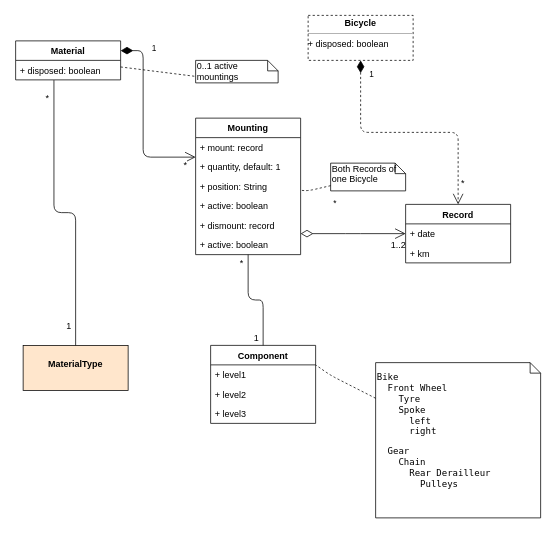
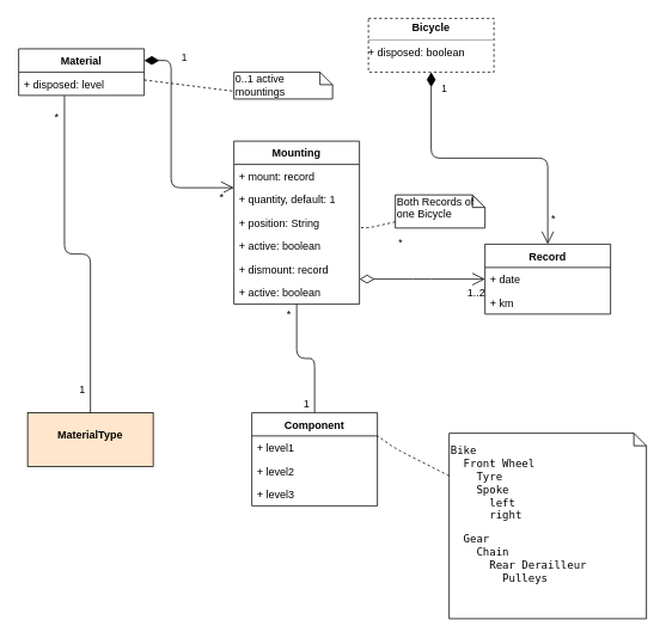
- <mxCell id="35" value="+ disposed: boolean" style="text;strokeColor=none;fillColor=none;align=left;verticalAlign=top;spacingLeft=4;spacingRight=4;overflow=hidden;rotatable=0;points=[[0,0.5],[1,0.5]];portConstraint=eastwest;" vertex="1" parent="34"><mxGeometry y="26" width="140" height="26" as="geometry" /></mxCell>
+ <mxCell id="35" value="+ disposed: level" style="text;strokeColor=none;fillColor=none;align=left;verticalAlign=top;spacingLeft=4;spacingRight=4;overflow=hidden;rotatable=0;points=[[0,0.5],[1,0.5]];portConstraint=eastwest;" vertex="1" parent="34"><mxGeometry y="26" width="140" height="26" as="geometry" /></mxCell>
- <mxCell id="2" value="1" style="endArrow=open;html=1;endSize=12;startArrow=diamondThin;startSize=14;startFill=1;edgeStyle=orthogonalEdgeStyle;align=left;verticalAlign=bottom;exitX=0.5;exitY=1;exitDx=0;exitDy=0;dashed=1;" parent="1" source="4" target="17" edge="1"><mxGeometry x="-0.832" y="10" relative="1" as="geometry"><mxPoint x="200" y="370" as="sourcePoint" /><mxPoint x="360" y="370" as="targetPoint" /><mxPoint as="offset" /></mxGeometry></mxCell>
+ <mxCell id="2" value="1" style="endArrow=open;html=1;endSize=12;startArrow=diamondThin;startSize=14;startFill=1;edgeStyle=orthogonalEdgeStyle;align=left;verticalAlign=bottom;exitX=0.5;exitY=1;exitDx=0;exitDy=0;" parent="1" source="4" target="17" edge="1"><mxGeometry x="-0.832" y="10" relative="1" as="geometry"><mxPoint x="200" y="370" as="sourcePoint" /><mxPoint x="360" y="370" as="targetPoint" /><mxPoint as="offset" /></mxGeometry></mxCell>
